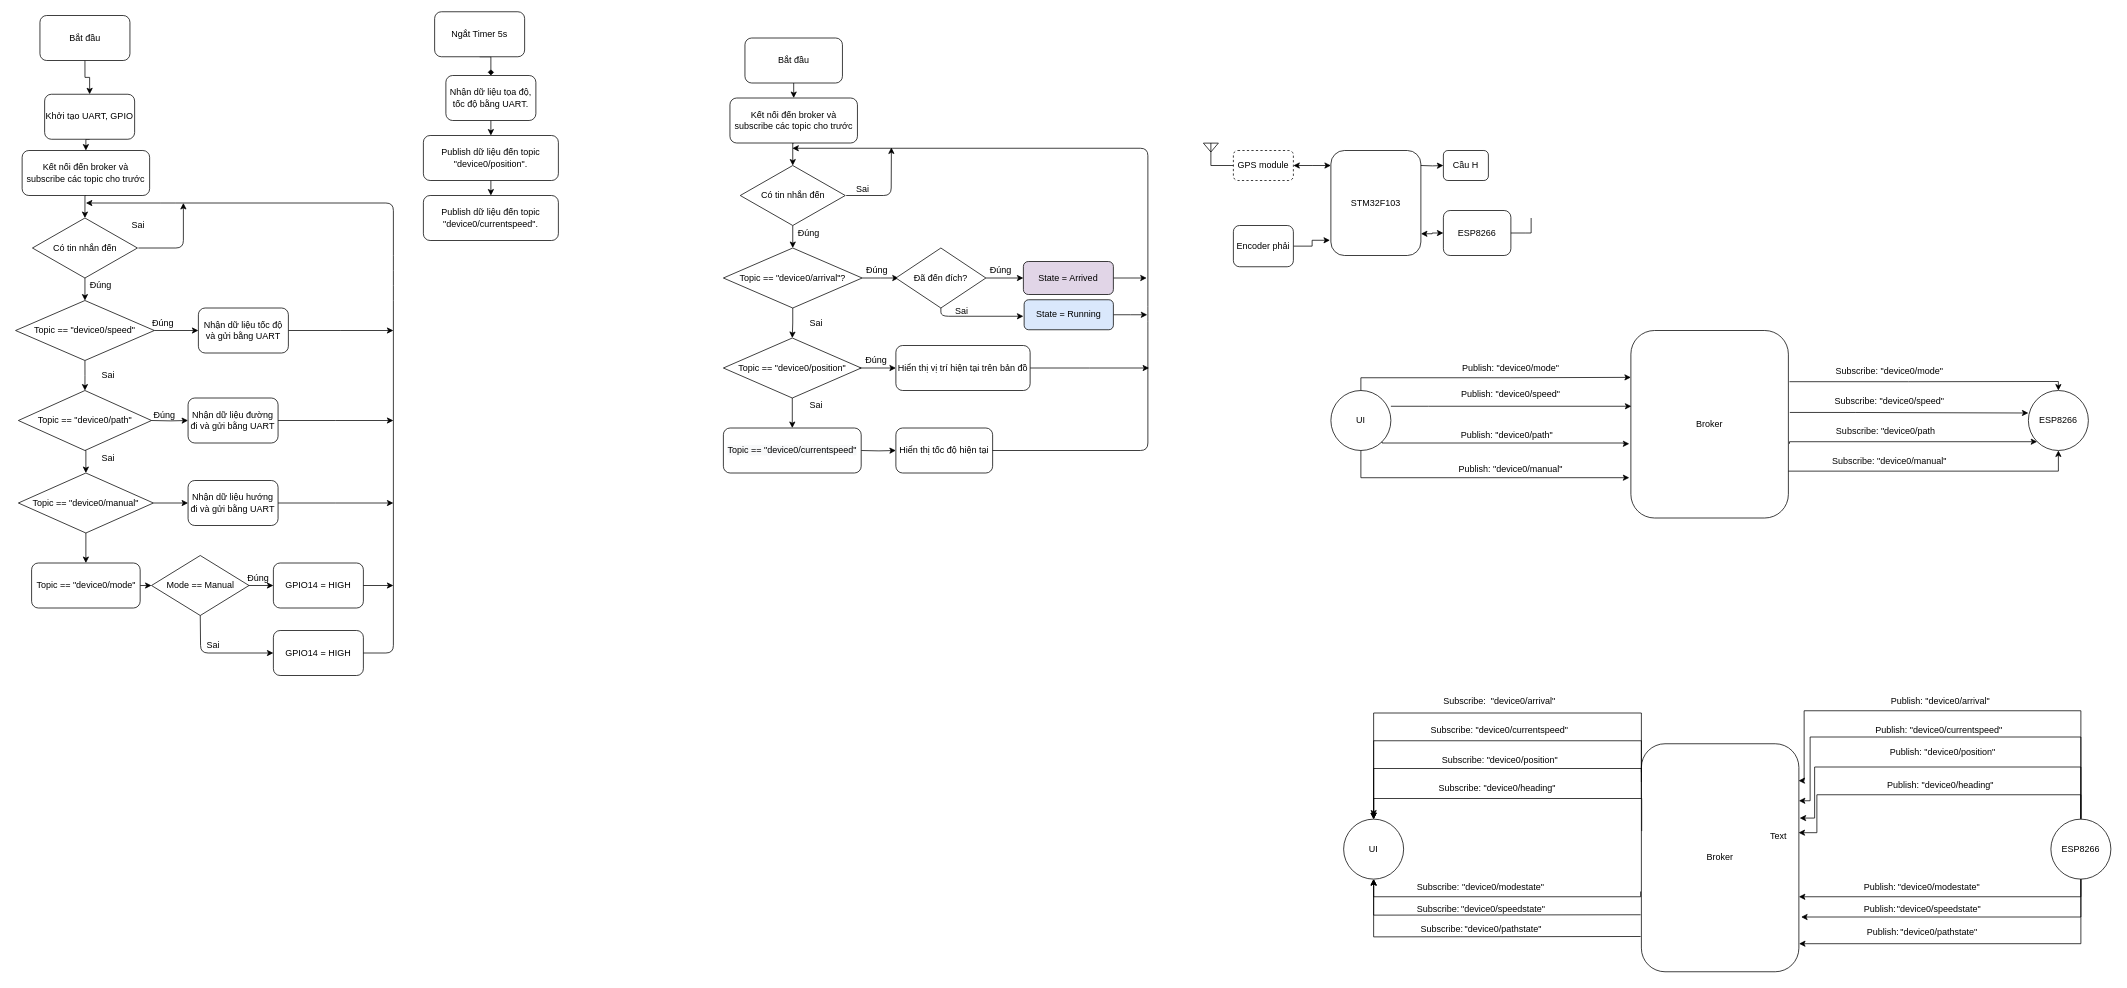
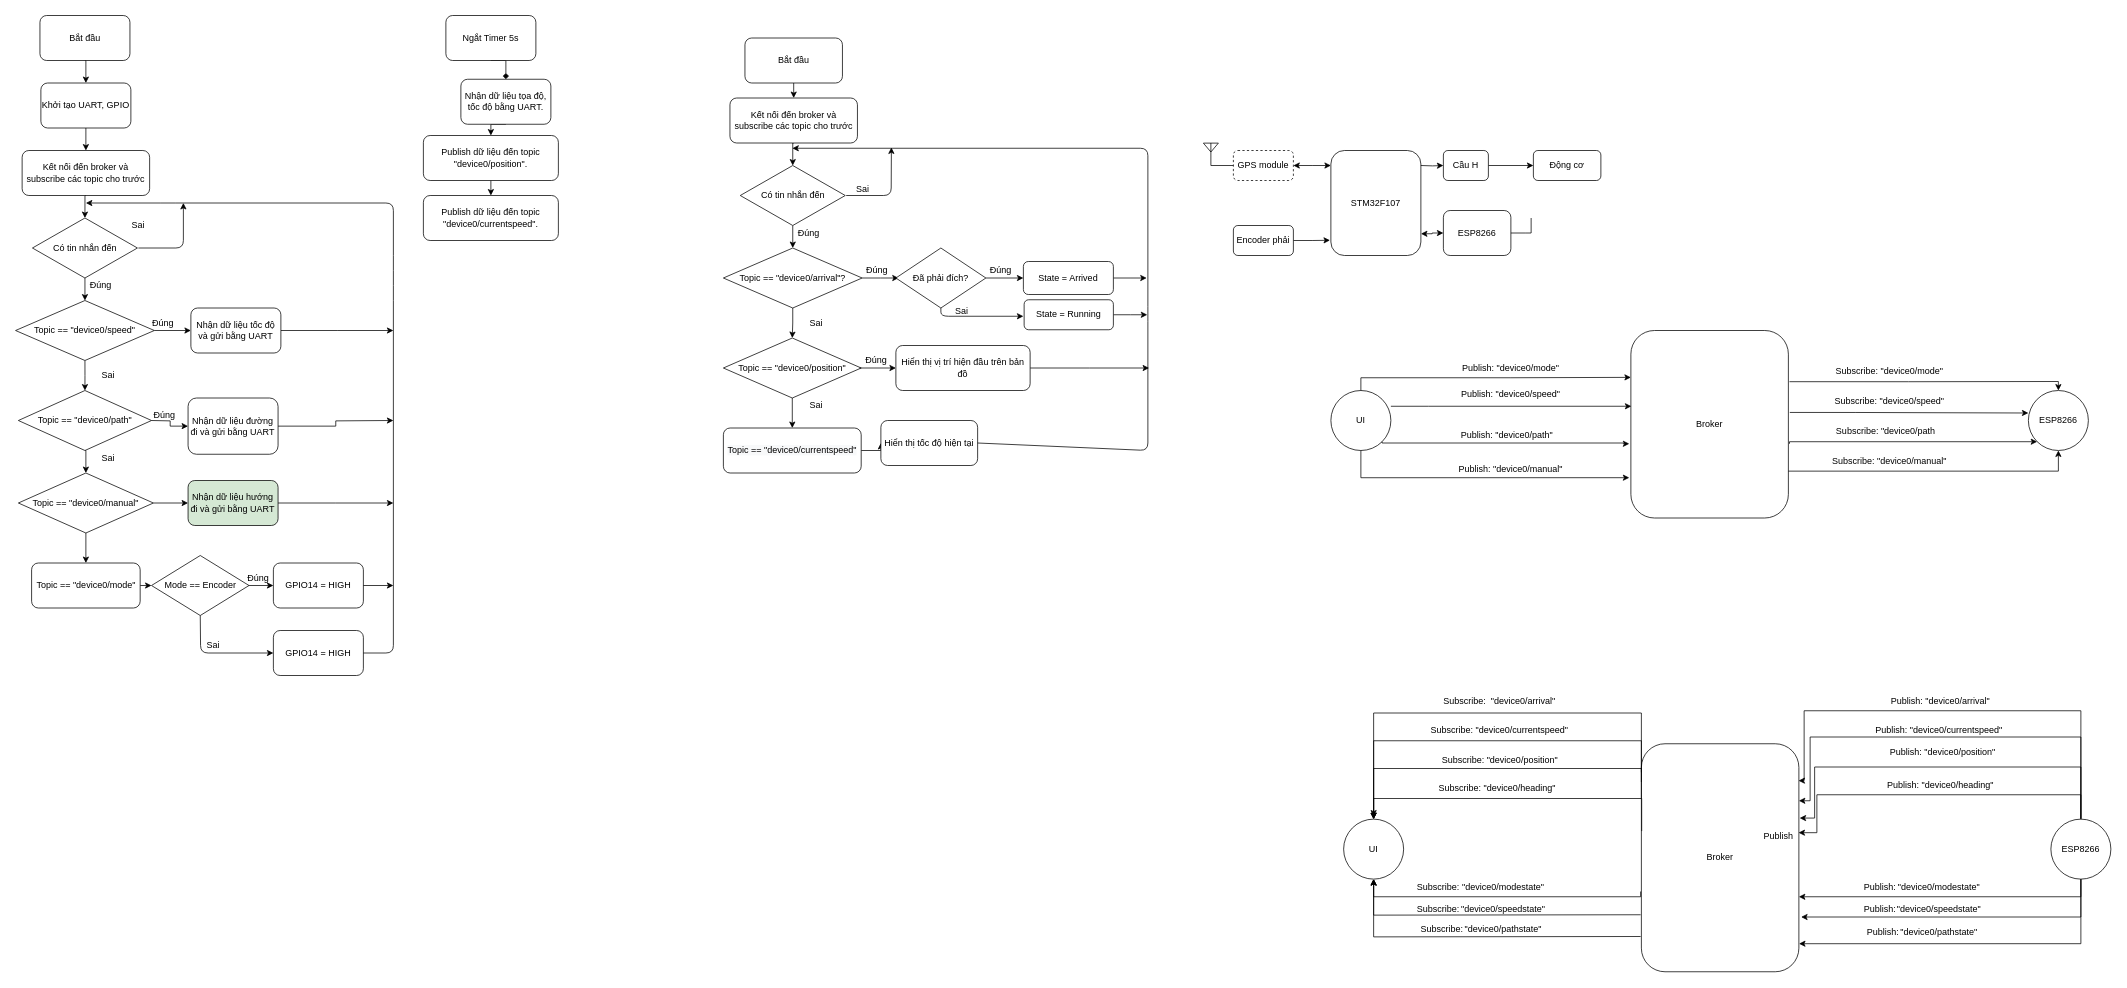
- <mxCell id="39" value="Ngắt Timer 5s" style="rounded=1;whiteSpace=wrap;html=1;" parent="1" vertex="1"><mxGeometry x="579" y="15" width="120" height="60" as="geometry" /></mxCell>
+ <mxCell id="39" value="Ngắt Timer 5s" style="rounded=1;whiteSpace=wrap;html=1;" parent="1" vertex="1"><mxGeometry x="594" y="20" width="120" height="60" as="geometry" /></mxCell>
- <mxCell id="41" value="Nhận dữ liệu tọa độ, tốc độ bằng UART." style="rounded=1;whiteSpace=wrap;html=1;" parent="1" vertex="1"><mxGeometry x="594" y="100" width="120" height="60" as="geometry" /></mxCell>
+ <mxCell id="41" value="Nhận dữ liệu tọa độ, tốc độ bằng UART." style="rounded=1;whiteSpace=wrap;html=1;" parent="1" vertex="1"><mxGeometry x="614" y="105" width="120" height="60" as="geometry" /></mxCell>
- <mxCell id="7" value="Khởi tạo UART, GPIO" style="rounded=1;whiteSpace=wrap;html=1;" parent="1" vertex="1"><mxGeometry x="59" y="125" width="120" height="60" as="geometry" /></mxCell>
+ <mxCell id="7" value="Khởi tạo UART, GPIO" style="rounded=1;whiteSpace=wrap;html=1;" parent="1" vertex="1"><mxGeometry x="54" y="110" width="120" height="60" as="geometry" /></mxCell>
+ <mxCell id="81" style="edgeStyle=orthogonalEdgeStyle;rounded=0;orthogonalLoop=1;jettySize=auto;html=1;exitX=1;exitY=0.5;exitDx=0;exitDy=0;entryX=0;entryY=0.5;entryDx=0;entryDy=0;" edge="1" parent="1" source="82" target="84"><mxGeometry relative="1" as="geometry" /></mxCell>
+ <mxCell id="84" value="Động cơ" style="rounded=1;whiteSpace=wrap;html=1;" vertex="1" parent="1"><mxGeometry x="2044" y="200" width="90" height="40" as="geometry" /></mxCell>
- <mxCell id="77" value="STM32F103" style="rounded=1;whiteSpace=wrap;html=1;" vertex="1" parent="1"><mxGeometry x="1774" y="200" width="120" height="140" as="geometry" /></mxCell>
+ <mxCell id="77" value="STM32F107" style="rounded=1;whiteSpace=wrap;html=1;" vertex="1" parent="1"><mxGeometry x="1774" y="200" width="120" height="140" as="geometry" /></mxCell>
- <mxCell id="79" value="Encoder phải" style="rounded=1;whiteSpace=wrap;html=1;" vertex="1" parent="1"><mxGeometry x="1644" y="300" width="80" height="55" as="geometry" /></mxCell>
+ <mxCell id="79" value="Encoder phải" style="rounded=1;whiteSpace=wrap;html=1;" vertex="1" parent="1"><mxGeometry x="1644" y="300" width="80" height="40" as="geometry" /></mxCell>
- <mxCell id="69" value="Đã đến đích?" style="rhombus;whiteSpace=wrap;html=1;" parent="1" vertex="1"><mxGeometry x="1194" y="330" width="120" height="80" as="geometry" /></mxCell>
+ <mxCell id="69" value="Đã phải đích?" style="rhombus;whiteSpace=wrap;html=1;" parent="1" vertex="1"><mxGeometry x="1194" y="330" width="120" height="80" as="geometry" /></mxCell>
- <mxCell id="74" value="State = Arrived" style="rounded=1;whiteSpace=wrap;html=1;fillColor=#e1d5e7;" parent="1" vertex="1"><mxGeometry x="1364" y="348" width="120" height="44" as="geometry" /></mxCell>
+ <mxCell id="74" value="State = Arrived" style="rounded=1;whiteSpace=wrap;html=1;" parent="1" vertex="1"><mxGeometry x="1364" y="348" width="120" height="44" as="geometry" /></mxCell>
- <mxCell id="76" value="State = Running" style="rounded=1;whiteSpace=wrap;html=1;fillColor=#dae8fc;" parent="1" vertex="1"><mxGeometry x="1365" y="399" width="119" height="40" as="geometry" /></mxCell>
+ <mxCell id="76" value="State = Running" style="rounded=1;whiteSpace=wrap;html=1;" parent="1" vertex="1"><mxGeometry x="1365" y="399" width="119" height="40" as="geometry" /></mxCell>
- <mxCell id="20" value="Nhận dữ liệu tốc độ và gửi bằng UART" style="rounded=1;whiteSpace=wrap;html=1;" parent="1" vertex="1"><mxGeometry x="264" y="410" width="120" height="60" as="geometry" /></mxCell>
+ <mxCell id="20" value="Nhận dữ liệu tốc độ và gửi bằng UART" style="rounded=1;whiteSpace=wrap;html=1;" parent="1" vertex="1"><mxGeometry x="254" y="410" width="120" height="60" as="geometry" /></mxCell>
- <mxCell id="129" value="Hiển thị vị trí hiện tại trên bản đồ" style="rounded=1;whiteSpace=wrap;html=1;" vertex="1" parent="1"><mxGeometry x="1194" y="460" width="179" height="60" as="geometry" /></mxCell>
+ <mxCell id="129" value="Hiển thị vị trí hiện đầu trên bản đồ" style="rounded=1;whiteSpace=wrap;html=1;" vertex="1" parent="1"><mxGeometry x="1194" y="460" width="179" height="60" as="geometry" /></mxCell>
- <mxCell id="23" value="Nhận dữ liệu đường đi và gửi bằng UART" style="rounded=1;whiteSpace=wrap;html=1;" parent="1" vertex="1"><mxGeometry x="250.25" y="530" width="120" height="60" as="geometry" /></mxCell>
+ <mxCell id="23" value="Nhận dữ liệu đường đi và gửi bằng UART" style="rounded=1;whiteSpace=wrap;html=1;" parent="1" vertex="1"><mxGeometry x="250.25" y="530" width="120" height="75" as="geometry" /></mxCell>
- <mxCell id="64" value="Hiển thị tốc độ hiện tại" style="rounded=1;whiteSpace=wrap;html=1;" parent="1" vertex="1"><mxGeometry x="1194" y="570" width="129" height="60" as="geometry" /></mxCell>
+ <mxCell id="64" value="Hiển thị tốc độ hiện tại" style="rounded=1;whiteSpace=wrap;html=1;" parent="1" vertex="1"><mxGeometry x="1174" y="560" width="129" height="60" as="geometry" /></mxCell>
- <mxCell id="28" value="Nhận dữ liệu hướng đi và gửi bằng UART" style="rounded=1;whiteSpace=wrap;html=1;" parent="1" vertex="1"><mxGeometry x="250.25" y="640" width="120" height="60" as="geometry" /></mxCell>
+ <mxCell id="28" value="Nhận dữ liệu hướng đi và gửi bằng UART" style="rounded=1;whiteSpace=wrap;html=1;fillColor=#d5e8d4;" parent="1" vertex="1"><mxGeometry x="250.25" y="640" width="120" height="60" as="geometry" /></mxCell>
- <mxCell id="32" value="Mode == Manual" style="rhombus;whiteSpace=wrap;html=1;" parent="1" vertex="1"><mxGeometry x="201.5" y="740" width="130" height="80" as="geometry" /></mxCell>
+ <mxCell id="32" value="Mode == Encoder" style="rhombus;whiteSpace=wrap;html=1;" parent="1" vertex="1"><mxGeometry x="201.5" y="740" width="130" height="80" as="geometry" /></mxCell>
- <mxCell id="141" value="Text" style="text;html=1;strokeColor=none;fillColor=none;align=center;verticalAlign=middle;whiteSpace=wrap;rounded=0;" vertex="1" parent="1"><mxGeometry x="2341" y="1099" width="60" height="30" as="geometry" /></mxCell>
+ <mxCell id="141" value="Publish" style="text;html=1;strokeColor=none;fillColor=none;align=center;verticalAlign=middle;whiteSpace=wrap;rounded=0;" vertex="1" parent="1"><mxGeometry x="2341" y="1099" width="60" height="30" as="geometry" /></mxCell>
